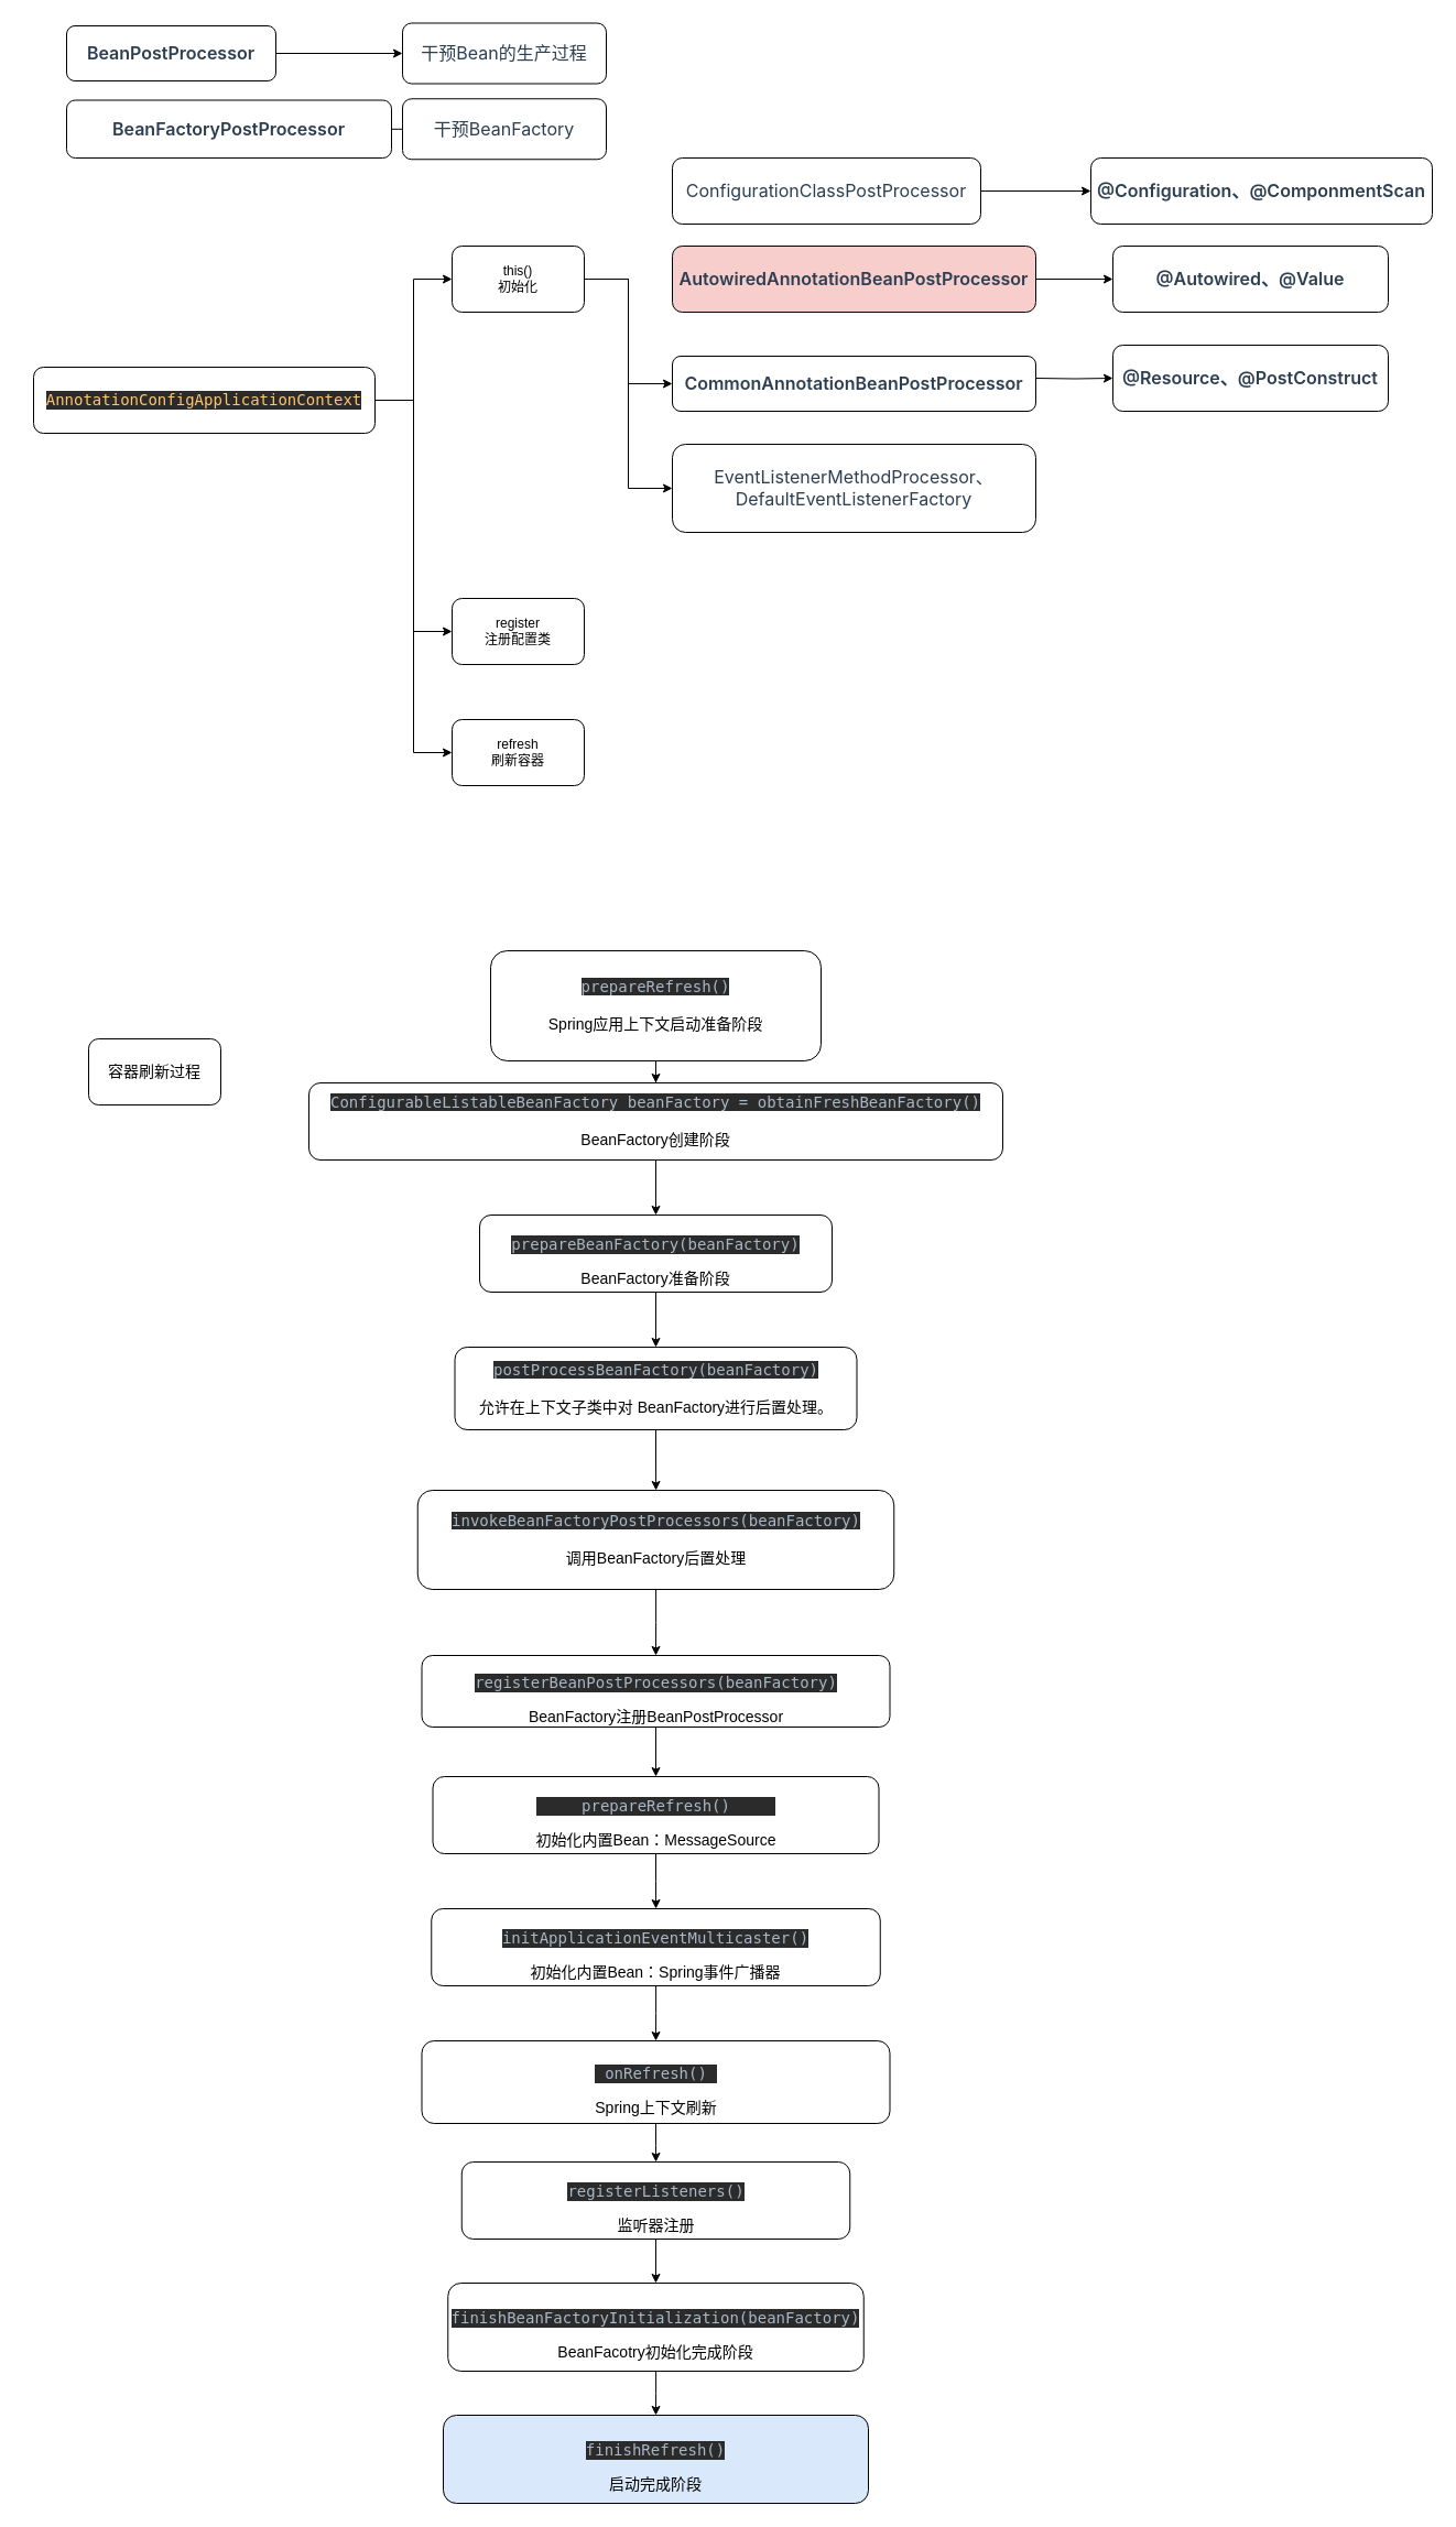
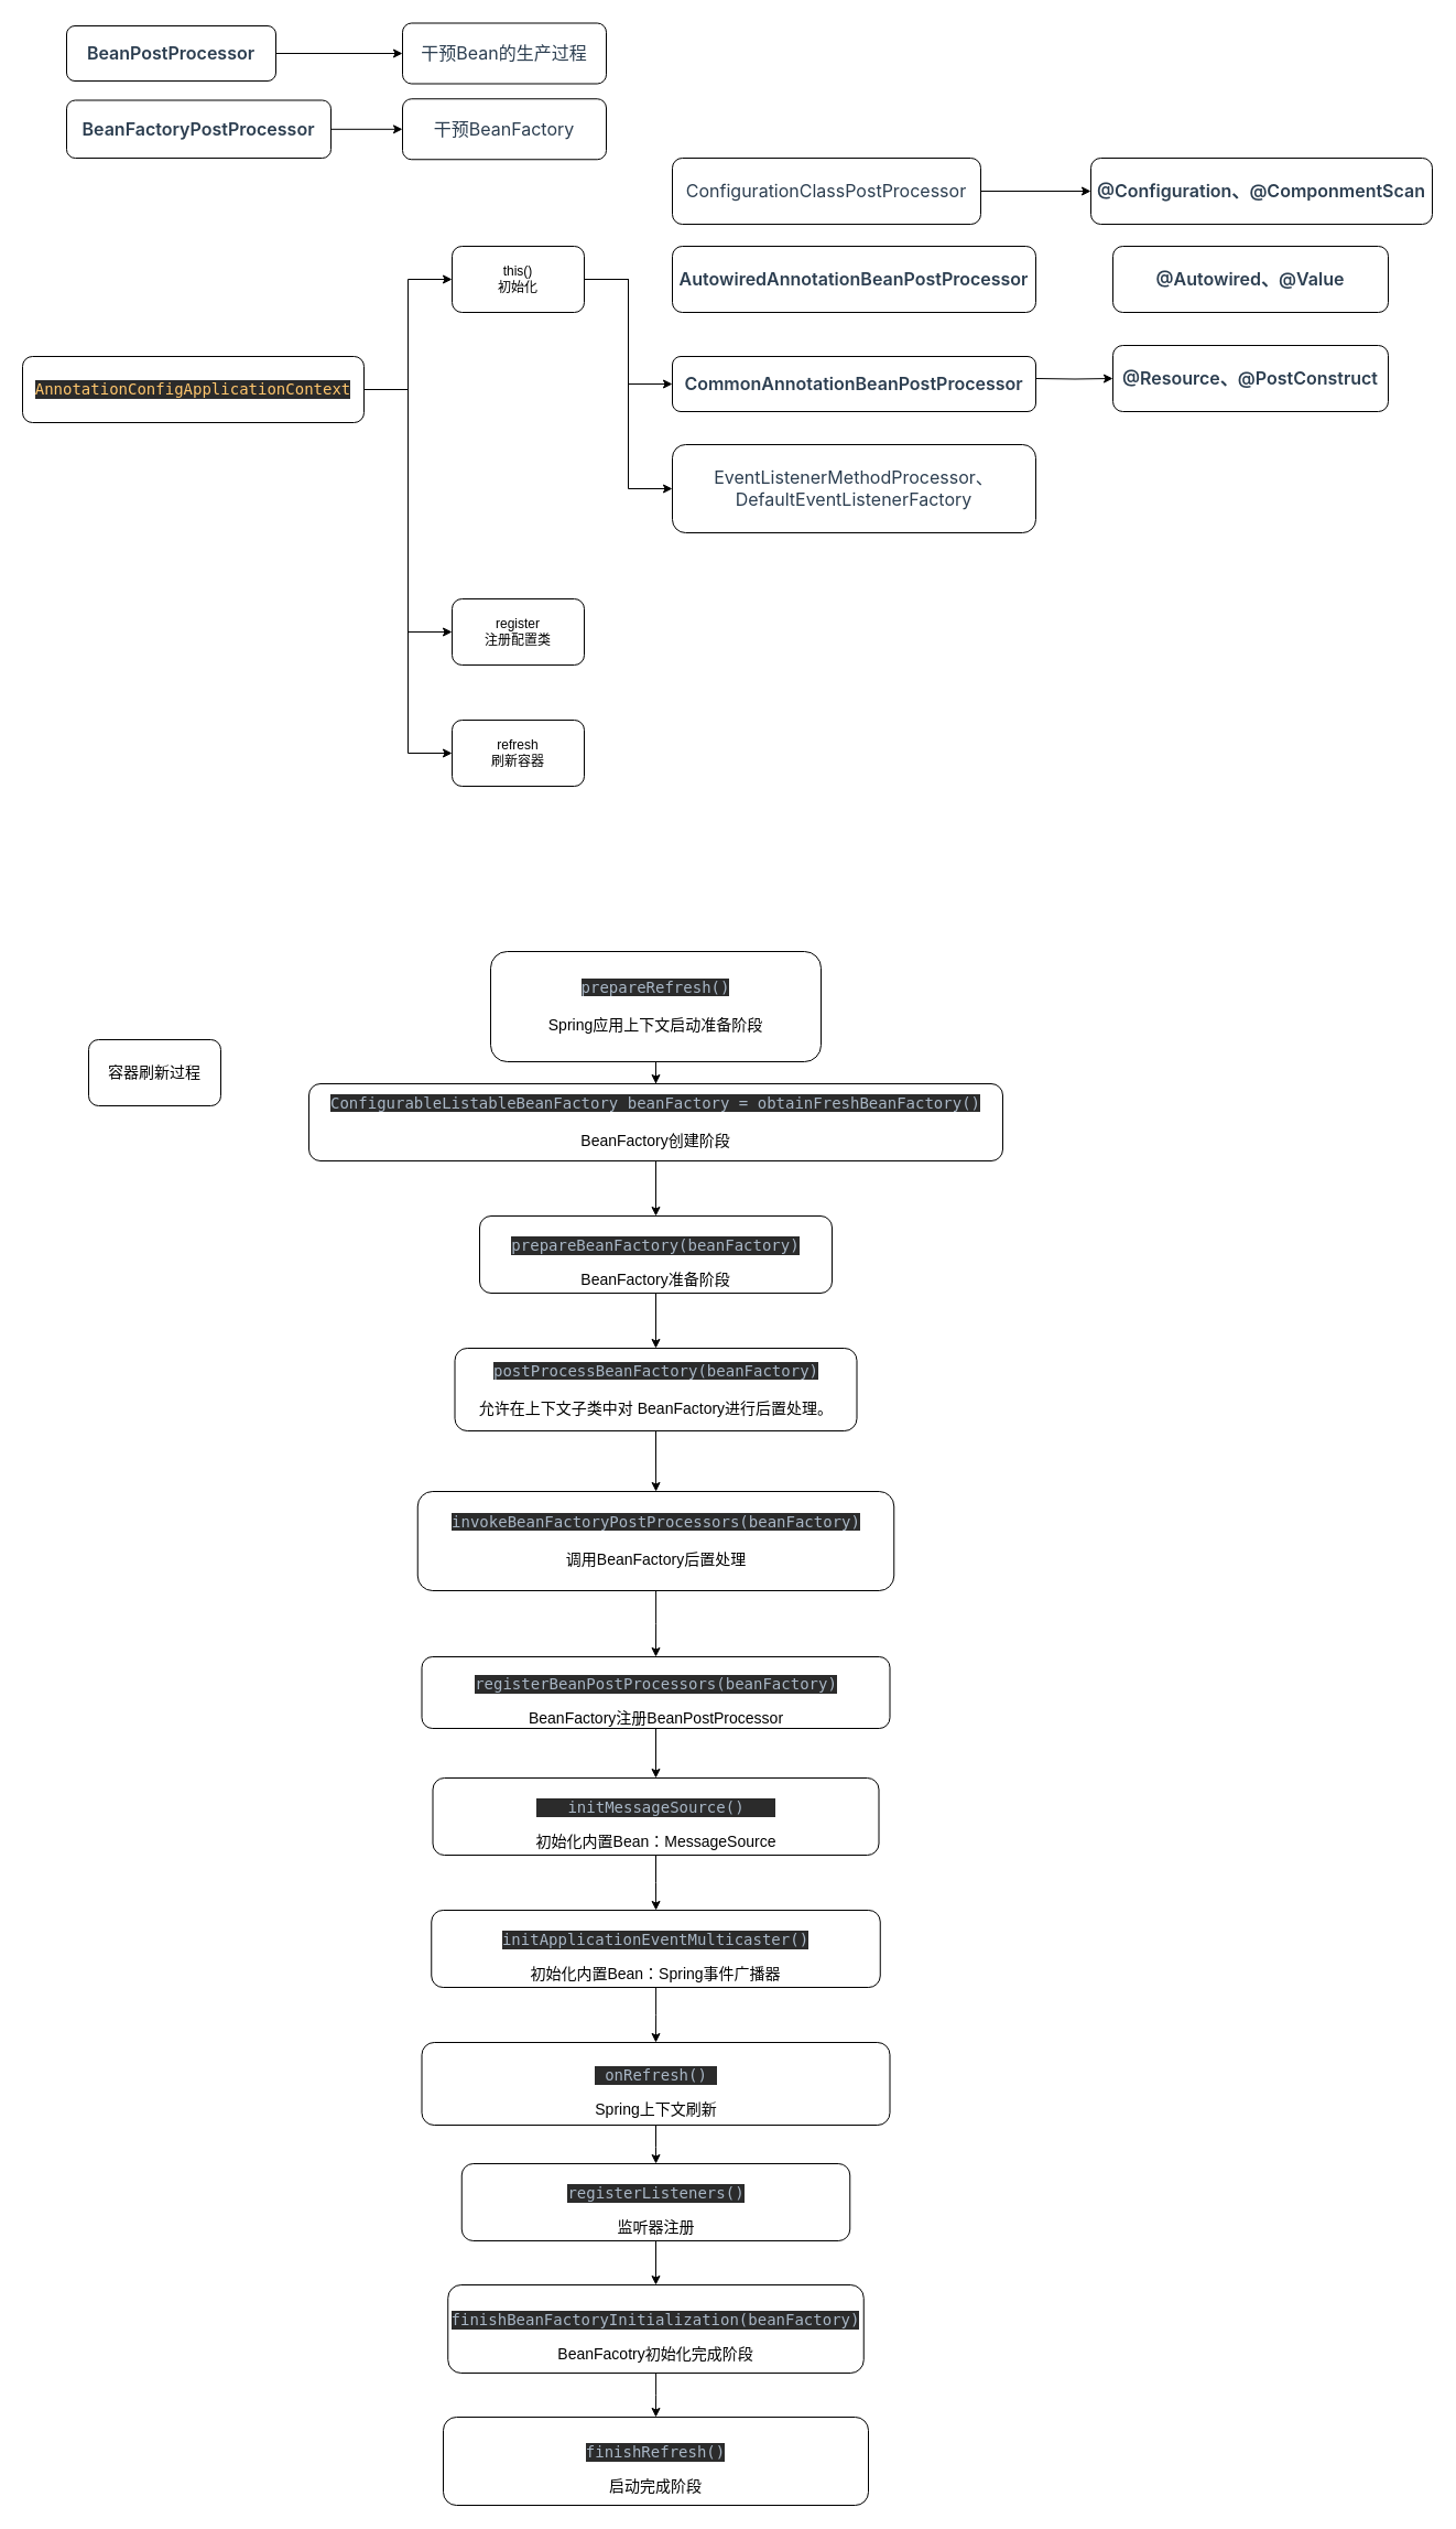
- <mxCell id="17" value="&lt;span style=&quot;font-weight: 600; caret-color: rgb(44, 62, 80); color: rgb(44, 62, 80); font-family: -apple-system, BlinkMacSystemFont, &amp;quot;Segoe UI&amp;quot;, Roboto, Oxygen, Ubuntu, Cantarell, &amp;quot;Fira Sans&amp;quot;, &amp;quot;Droid Sans&amp;quot;, &amp;quot;Helvetica Neue&amp;quot;, sans-serif; font-size: 16px; text-align: start; text-size-adjust: auto;&quot;&gt;BeanFactoryPostProcessor&lt;/span&gt;" style="rounded=1;whiteSpace=wrap;html=1;" vertex="1" parent="1"><mxGeometry x="60" y="90.5" width="295" height="52.5" as="geometry" /></mxCell>
+ <mxCell id="17" value="&lt;span style=&quot;font-weight: 600; caret-color: rgb(44, 62, 80); color: rgb(44, 62, 80); font-family: -apple-system, BlinkMacSystemFont, &amp;quot;Segoe UI&amp;quot;, Roboto, Oxygen, Ubuntu, Cantarell, &amp;quot;Fira Sans&amp;quot;, &amp;quot;Droid Sans&amp;quot;, &amp;quot;Helvetica Neue&amp;quot;, sans-serif; font-size: 16px; text-align: start; text-size-adjust: auto;&quot;&gt;BeanFactoryPostProcessor&lt;/span&gt;" style="rounded=1;whiteSpace=wrap;html=1;" vertex="1" parent="1"><mxGeometry x="60" y="90.5" width="240" height="52.5" as="geometry" /></mxCell>
- <mxCell id="21" value="&lt;strong style=&quot;font-weight: 600; caret-color: rgb(44, 62, 80); color: rgb(44, 62, 80); font-family: -apple-system, BlinkMacSystemFont, &amp;quot;Segoe UI&amp;quot;, Roboto, Oxygen, Ubuntu, Cantarell, &amp;quot;Fira Sans&amp;quot;, &amp;quot;Droid Sans&amp;quot;, &amp;quot;Helvetica Neue&amp;quot;, sans-serif; font-size: 16px; font-style: normal; font-variant-caps: normal; letter-spacing: normal; text-align: left; text-indent: 0px; text-transform: none; word-spacing: 0px; text-size-adjust: auto; -webkit-text-stroke-width: 0px; text-decoration: none;&quot;&gt;AutowiredAnnotationBeanPostProcessor&lt;/strong&gt;" style="whiteSpace=wrap;html=1;rounded=1;fillColor=#f8cecc;" vertex="1" parent="1"><mxGeometry x="610" y="223" width="330" height="60" as="geometry" /></mxCell>
+ <mxCell id="21" value="&lt;strong style=&quot;font-weight: 600; caret-color: rgb(44, 62, 80); color: rgb(44, 62, 80); font-family: -apple-system, BlinkMacSystemFont, &amp;quot;Segoe UI&amp;quot;, Roboto, Oxygen, Ubuntu, Cantarell, &amp;quot;Fira Sans&amp;quot;, &amp;quot;Droid Sans&amp;quot;, &amp;quot;Helvetica Neue&amp;quot;, sans-serif; font-size: 16px; font-style: normal; font-variant-caps: normal; letter-spacing: normal; text-align: left; text-indent: 0px; text-transform: none; word-spacing: 0px; text-size-adjust: auto; -webkit-text-stroke-width: 0px; text-decoration: none;&quot;&gt;AutowiredAnnotationBeanPostProcessor&lt;/strong&gt;" style="whiteSpace=wrap;html=1;rounded=1;" vertex="1" parent="1"><mxGeometry x="610" y="223" width="330" height="60" as="geometry" /></mxCell>
- <mxCell id="20" value="" style="edgeStyle=orthogonalEdgeStyle;rounded=0;orthogonalLoop=1;jettySize=auto;html=1;" edge="1" parent="1" source="21" target="22"><mxGeometry relative="1" as="geometry" /></mxCell>
- <mxCell id="5" value="&lt;pre style=&quot;background-color:#2b2b2b;color:#a9b7c6;font-family:'JetBrains Mono',monospace;font-size:10.5pt;&quot;&gt;&lt;span style=&quot;color:#ffc66d;&quot;&gt;AnnotationConfigApplicationContext&lt;/span&gt;&lt;/pre&gt;" style="rounded=1;whiteSpace=wrap;html=1;" vertex="1" parent="1"><mxGeometry x="30" y="333" width="310" height="60" as="geometry" /></mxCell>
+ <mxCell id="5" value="&lt;pre style=&quot;background-color:#2b2b2b;color:#a9b7c6;font-family:'JetBrains Mono',monospace;font-size:10.5pt;&quot;&gt;&lt;span style=&quot;color:#ffc66d;&quot;&gt;AnnotationConfigApplicationContext&lt;/span&gt;&lt;/pre&gt;" style="rounded=1;whiteSpace=wrap;html=1;" vertex="1" parent="1"><mxGeometry x="20" y="323" width="310" height="60" as="geometry" /></mxCell>
- <mxCell id="41" value="&lt;pre style=&quot;background-color:#2b2b2b;color:#a9b7c6;font-family:'JetBrains Mono',monospace;font-size:10.5pt;&quot;&gt;prepareRefresh()&lt;/pre&gt;初始化内置Bean：MessageSource&lt;br&gt;" style="whiteSpace=wrap;html=1;fontSize=14;rounded=1;" vertex="1" parent="1"><mxGeometry x="392.5" y="1613" width="405" height="70" as="geometry" /></mxCell>
+ <mxCell id="41" value="&lt;pre style=&quot;background-color:#2b2b2b;color:#a9b7c6;font-family:'JetBrains Mono',monospace;font-size:10.5pt;&quot;&gt;initMessageSource()&lt;/pre&gt;初始化内置Bean：MessageSource&lt;br&gt;" style="whiteSpace=wrap;html=1;fontSize=14;rounded=1;" vertex="1" parent="1"><mxGeometry x="392.5" y="1613" width="405" height="70" as="geometry" /></mxCell>
- <mxCell id="50" value="&lt;pre style=&quot;background-color:#2b2b2b;color:#a9b7c6;font-family:'JetBrains Mono',monospace;font-size:10.5pt;&quot;&gt;finishRefresh()&lt;/pre&gt;启动完成阶段" style="whiteSpace=wrap;html=1;fontSize=14;rounded=1;fillColor=#dae8fc;" vertex="1" parent="1"><mxGeometry x="402" y="2193" width="386" height="80" as="geometry" /></mxCell>
+ <mxCell id="50" value="&lt;pre style=&quot;background-color:#2b2b2b;color:#a9b7c6;font-family:'JetBrains Mono',monospace;font-size:10.5pt;&quot;&gt;finishRefresh()&lt;/pre&gt;启动完成阶段" style="whiteSpace=wrap;html=1;fontSize=14;rounded=1;" vertex="1" parent="1"><mxGeometry x="402" y="2193" width="386" height="80" as="geometry" /></mxCell>
